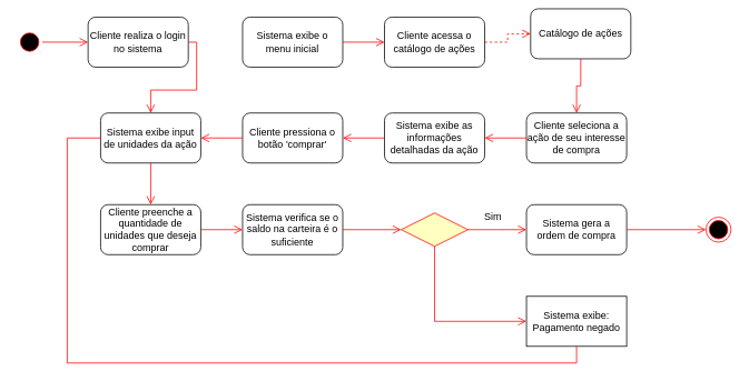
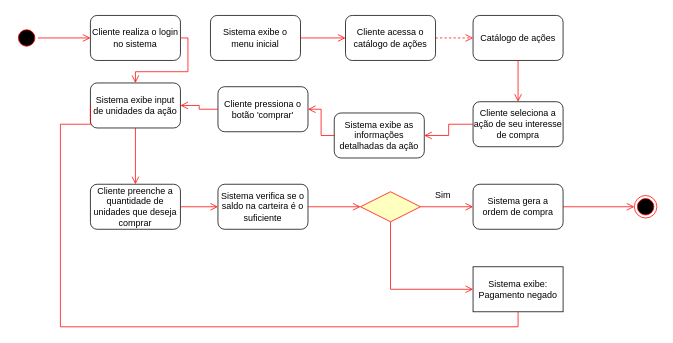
- <mxCell id="8" value="Catálogo de ações" style="rounded=1;whiteSpace=wrap;html=1;" vertex="1" parent="1"><mxGeometry x="635" y="10" width="120" height="60" as="geometry" /></mxCell>
+ <mxCell id="8" value="Catálogo de ações" style="rounded=1;whiteSpace=wrap;html=1;" vertex="1" parent="1"><mxGeometry x="630" y="20" width="120" height="60" as="geometry" /></mxCell>
- <mxCell id="2" value="Cliente realiza o login no sistema" style="rounded=1;whiteSpace=wrap;html=1;" vertex="1" parent="1"><mxGeometry x="105" y="20" width="120" height="60" as="geometry" /></mxCell>
+ <mxCell id="2" value="Cliente realiza o login no sistema" style="rounded=1;whiteSpace=wrap;html=1;" vertex="1" parent="1"><mxGeometry x="120" y="20" width="120" height="60" as="geometry" /></mxCell>
- <mxCell id="5" value="Sistema exibe o menu inicial" style="rounded=1;whiteSpace=wrap;html=1;" vertex="1" parent="1"><mxGeometry x="290" y="20" width="120" height="60" as="geometry" /></mxCell>
+ <mxCell id="5" value="Sistema exibe o menu inicial" style="rounded=1;whiteSpace=wrap;html=1;" vertex="1" parent="1"><mxGeometry x="280" y="20" width="120" height="60" as="geometry" /></mxCell>
- <mxCell id="12" value="Sistema exibe input de unidades da ação" style="rounded=1;whiteSpace=wrap;html=1;" vertex="1" parent="1"><mxGeometry x="120" y="135" width="120" height="60" as="geometry" /></mxCell>
+ <mxCell id="12" value="Sistema exibe input de unidades da ação" style="rounded=1;whiteSpace=wrap;html=1;" vertex="1" parent="1"><mxGeometry x="120" y="110" width="120" height="60" as="geometry" /></mxCell>
- <mxCell id="11" value="Cliente pressiona o botão 'comprar'" style="rounded=1;whiteSpace=wrap;html=1;" vertex="1" parent="1"><mxGeometry x="290" y="135" width="120" height="60" as="geometry" /></mxCell>
+ <mxCell id="11" value="Cliente pressiona o botão 'comprar'" style="rounded=1;whiteSpace=wrap;html=1;" vertex="1" parent="1"><mxGeometry x="290" y="115" width="120" height="60" as="geometry" /></mxCell>
- <mxCell id="10" value="Sistema exibe as informações detalhadas da ação" style="rounded=1;whiteSpace=wrap;html=1;" vertex="1" parent="1"><mxGeometry x="460" y="135" width="120" height="60" as="geometry" /></mxCell>
+ <mxCell id="10" value="Sistema exibe as informações detalhadas da ação" style="rounded=1;whiteSpace=wrap;html=1;" vertex="1" parent="1"><mxGeometry x="445" y="150" width="120" height="60" as="geometry" /></mxCell>
